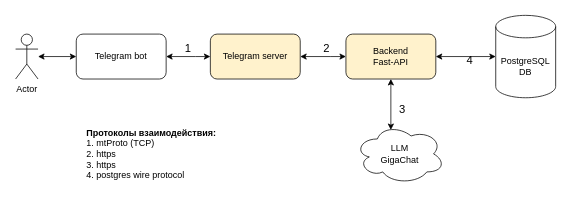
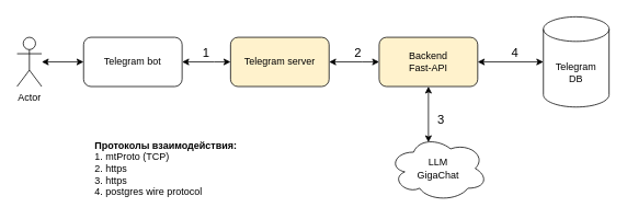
- <mxCell id="16" value="4" style="text;html=1;align=center;verticalAlign=middle;resizable=0;points=[];autosize=1;fontSize=15;" parent="1" vertex="1"><mxGeometry x="611" y="64" width="30" height="30" as="geometry" /></mxCell>
+ <mxCell id="16" value="4" style="text;html=1;align=center;verticalAlign=middle;resizable=0;points=[];autosize=1;fontSize=15;" parent="1" vertex="1"><mxGeometry x="611" y="49" width="30" height="30" as="geometry" /></mxCell>
- <mxCell id="3" value="PostgreSQL&lt;div&gt;DB&lt;/div&gt;" style="shape=cylinder3;whiteSpace=wrap;html=1;boundedLbl=1;backgroundOutline=1;size=15;" parent="1" vertex="1"><mxGeometry x="661" y="20" width="80" height="110" as="geometry" /></mxCell>
+ <mxCell id="3" value="Telegram&lt;div&gt;DB&lt;/div&gt;" style="shape=cylinder3;whiteSpace=wrap;html=1;boundedLbl=1;backgroundOutline=1;size=15;" parent="1" vertex="1"><mxGeometry x="661" y="20" width="80" height="110" as="geometry" /></mxCell>
